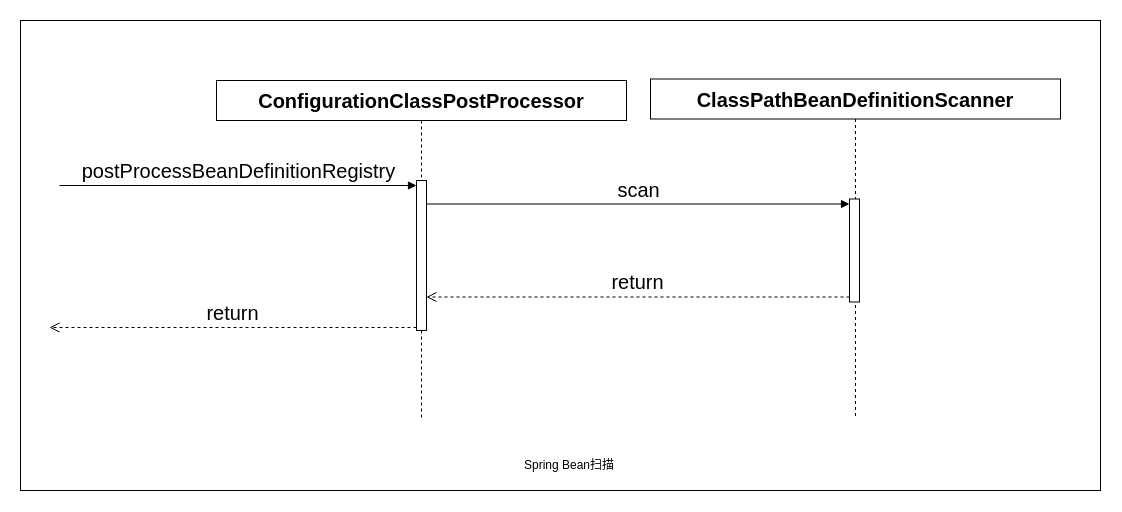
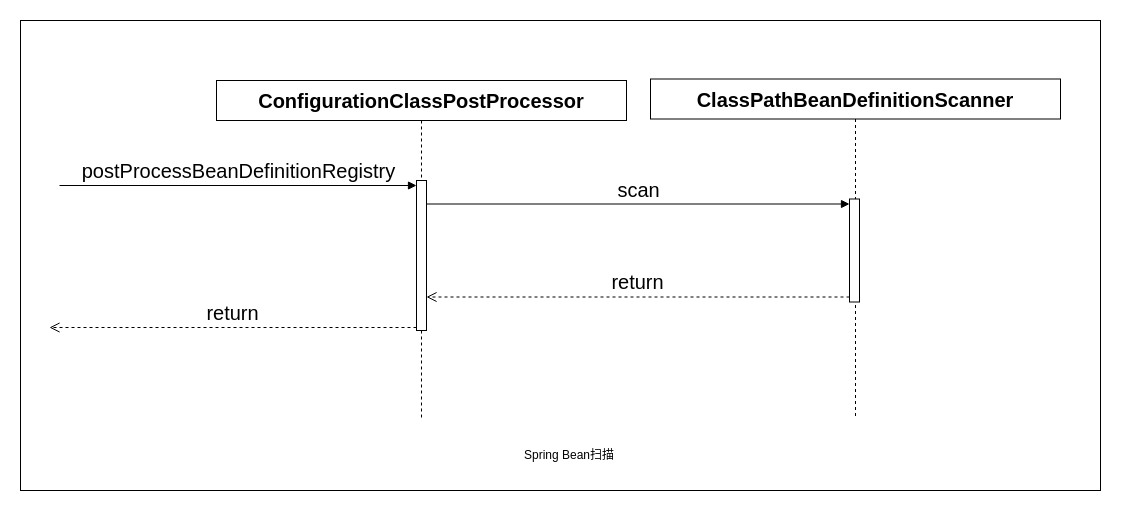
- <mxCell id="11" value="Spring Bean扫描" style="text;html=1;align=center;verticalAlign=middle;whiteSpace=wrap;rounded=0;" parent="1" vertex="1"><mxGeometry x="499" y="450" width="140" height="30" as="geometry" /></mxCell>
+ <mxCell id="11" value="Spring Bean扫描" style="text;html=1;align=center;verticalAlign=middle;whiteSpace=wrap;rounded=0;" parent="1" vertex="1"><mxGeometry x="499" y="440" width="140" height="30" as="geometry" /></mxCell>
